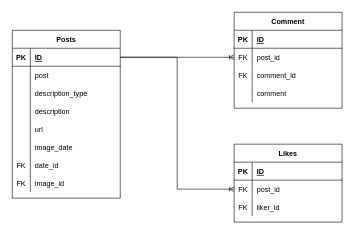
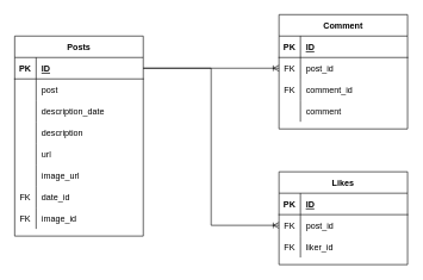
- <mxCell id="11" value="description_type" style="shape=partialRectangle;connectable=0;fillColor=none;top=0;left=0;bottom=0;right=0;align=left;spacingLeft=6;overflow=hidden;" parent="9" vertex="1"><mxGeometry x="30" width="150" height="30" as="geometry"><mxRectangle width="150" height="30" as="alternateBounds" /></mxGeometry></mxCell>
+ <mxCell id="11" value="description_date" style="shape=partialRectangle;connectable=0;fillColor=none;top=0;left=0;bottom=0;right=0;align=left;spacingLeft=6;overflow=hidden;" parent="9" vertex="1"><mxGeometry x="30" width="150" height="30" as="geometry"><mxRectangle width="150" height="30" as="alternateBounds" /></mxGeometry></mxCell>
- <mxCell id="20" value="image_date" style="shape=partialRectangle;connectable=0;fillColor=none;top=0;left=0;bottom=0;right=0;align=left;spacingLeft=6;overflow=hidden;" parent="18" vertex="1"><mxGeometry x="30" width="150" height="30" as="geometry"><mxRectangle width="150" height="30" as="alternateBounds" /></mxGeometry></mxCell>
+ <mxCell id="20" value="image_url" style="shape=partialRectangle;connectable=0;fillColor=none;top=0;left=0;bottom=0;right=0;align=left;spacingLeft=6;overflow=hidden;" parent="18" vertex="1"><mxGeometry x="30" width="150" height="30" as="geometry"><mxRectangle width="150" height="30" as="alternateBounds" /></mxGeometry></mxCell>
